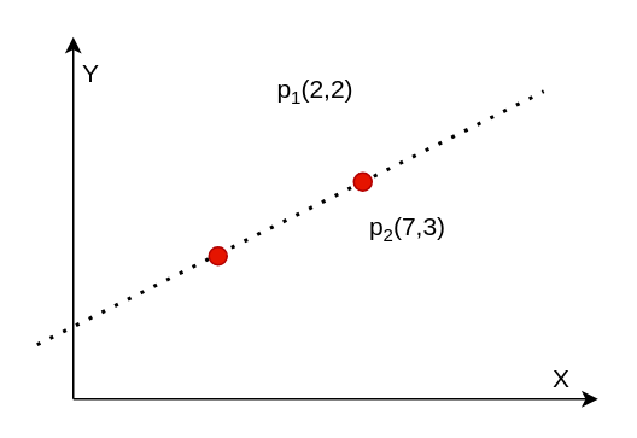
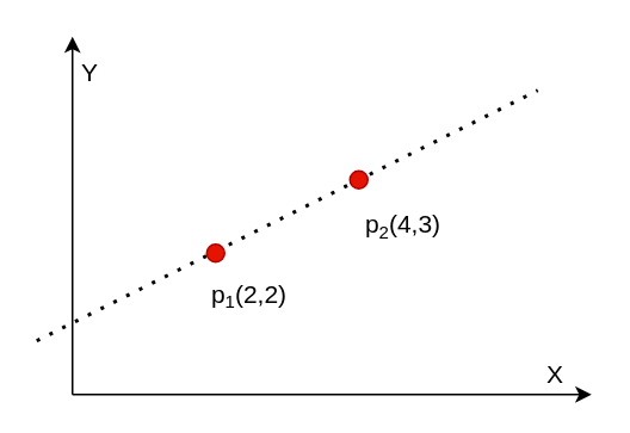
- <mxCell id="7" value="p&lt;sub&gt;&lt;font style=&quot;font-size: 10px&quot;&gt;1&lt;/font&gt;&lt;/sub&gt;(2,2)" style="text;html=1;strokeColor=none;fillColor=none;align=center;verticalAlign=middle;whiteSpace=wrap;rounded=0;fontSize=14;" parent="1" vertex="1"><mxGeometry x="144" y="40" width="60" height="20" as="geometry" /></mxCell>
+ <mxCell id="7" value="p&lt;sub&gt;&lt;font style=&quot;font-size: 10px&quot;&gt;1&lt;/font&gt;&lt;/sub&gt;(2,2)" style="text;html=1;strokeColor=none;fillColor=none;align=center;verticalAlign=middle;whiteSpace=wrap;rounded=0;fontSize=14;" parent="1" vertex="1"><mxGeometry x="109" y="155" width="60" height="20" as="geometry" /></mxCell>
- <mxCell id="8" value="p&lt;sub&gt;&lt;font style=&quot;font-size: 10px&quot;&gt;2&lt;/font&gt;&lt;/sub&gt;(7,3)" style="text;html=1;strokeColor=none;fillColor=none;align=center;verticalAlign=middle;whiteSpace=wrap;rounded=0;fontSize=14;" parent="1" vertex="1"><mxGeometry x="195" y="116" width="60" height="20" as="geometry" /></mxCell>
+ <mxCell id="8" value="p&lt;sub&gt;&lt;font style=&quot;font-size: 10px&quot;&gt;2&lt;/font&gt;&lt;/sub&gt;(4,3)" style="text;html=1;strokeColor=none;fillColor=none;align=center;verticalAlign=middle;whiteSpace=wrap;rounded=0;fontSize=14;" parent="1" vertex="1"><mxGeometry x="195" y="116" width="60" height="20" as="geometry" /></mxCell>
